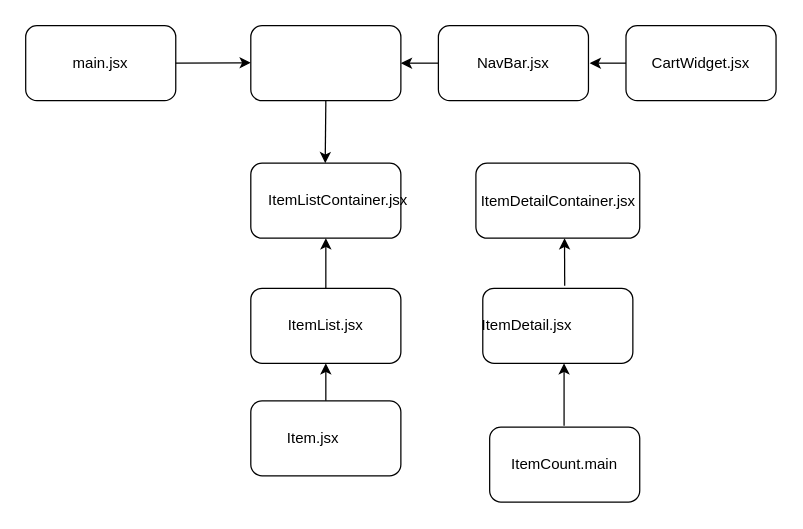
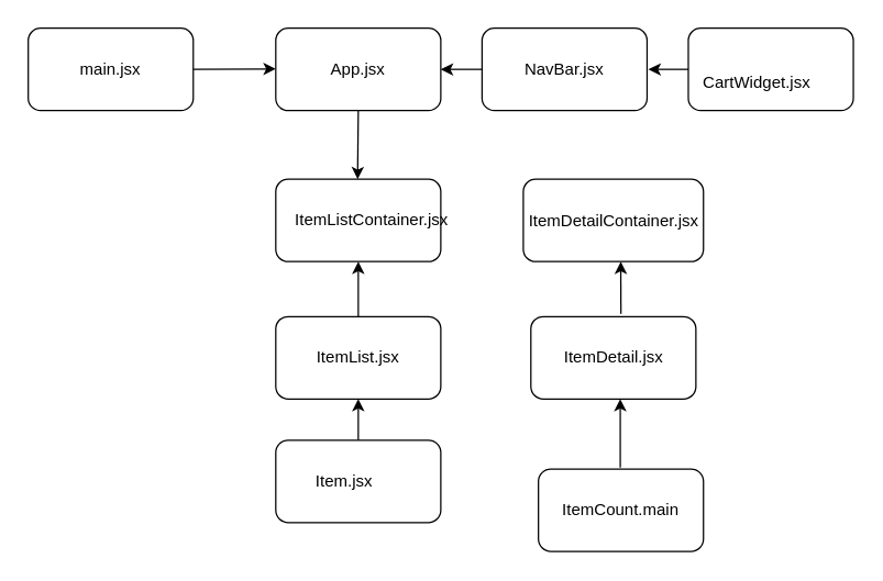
+ <mxCell id="4" value="App.jsx" style="text;html=1;strokeColor=none;fillColor=none;align=center;verticalAlign=middle;whiteSpace=wrap;rounded=0;" parent="2" vertex="1"><mxGeometry x="30" y="15" width="60" height="30" as="geometry" /></mxCell>
- <mxCell id="10" value="CartWidget.jsx" style="text;html=1;strokeColor=none;fillColor=none;align=center;verticalAlign=middle;whiteSpace=wrap;rounded=0;" parent="8" vertex="1"><mxGeometry x="30" y="15" width="60" height="30" as="geometry" /></mxCell>
+ <mxCell id="10" value="CartWidget.jsx" style="text;html=1;strokeColor=none;fillColor=none;align=center;verticalAlign=middle;whiteSpace=wrap;rounded=0;" parent="8" vertex="1"><mxGeometry x="20" y="25" width="60" height="30" as="geometry" /></mxCell>
- <mxCell id="33" value="ItemDetail.jsx" style="text;html=1;strokeColor=none;fillColor=none;align=center;verticalAlign=middle;whiteSpace=wrap;rounded=0;" vertex="1" parent="31"><mxGeometry x="5" y="15" width="60" height="30" as="geometry" /></mxCell>
+ <mxCell id="33" value="ItemDetail.jsx" style="text;html=1;strokeColor=none;fillColor=none;align=center;verticalAlign=middle;whiteSpace=wrap;rounded=0;" vertex="1" parent="31"><mxGeometry x="30" y="15" width="60" height="30" as="geometry" /></mxCell>
